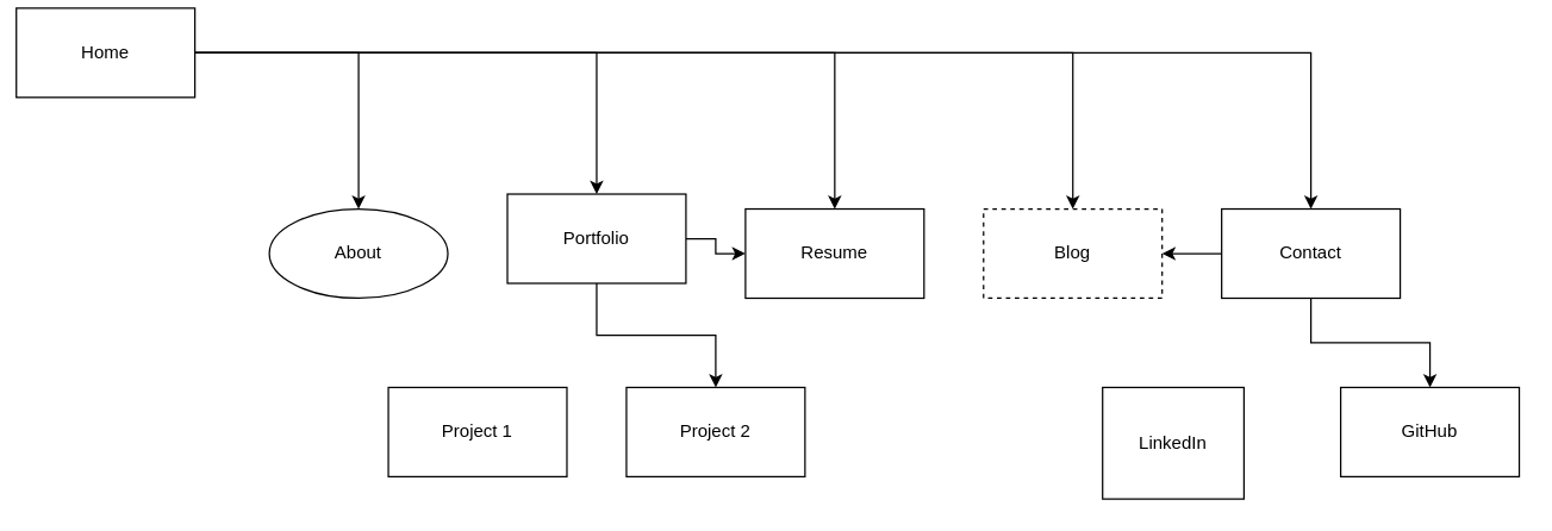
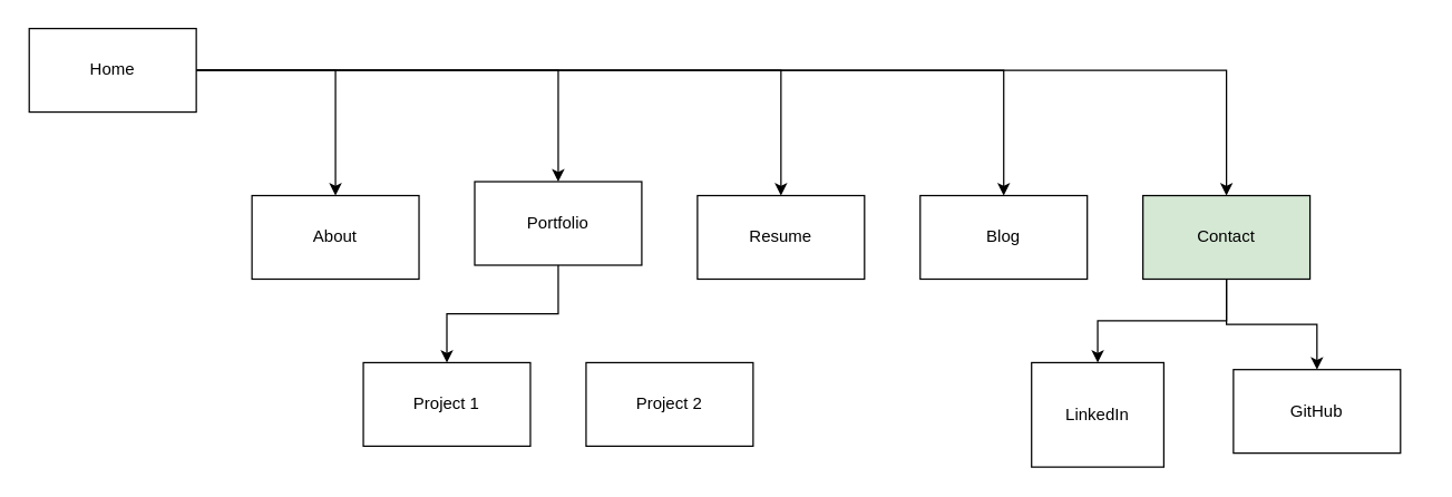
- <mxCell id="8" value="Home" style="rounded=0;whiteSpace=wrap;html=1;" vertex="1" parent="1"><mxGeometry x="10" y="5" width="120" height="60" as="geometry" /></mxCell>
+ <mxCell id="8" value="Home" style="rounded=0;whiteSpace=wrap;html=1;" vertex="1" parent="1"><mxGeometry x="20" y="20" width="120" height="60" as="geometry" /></mxCell>
- <mxCell id="11" value="" style="edgeStyle=orthogonalEdgeStyle;rounded=0;orthogonalLoop=1;jettySize=auto;html=1;" edge="1" parent="1" source="15" target="14"><mxGeometry relative="1" as="geometry" /></mxCell>
+ <mxCell id="11" value="" style="edgeStyle=orthogonalEdgeStyle;rounded=0;orthogonalLoop=1;jettySize=auto;html=1;" edge="1" parent="1" source="15" target="16"><mxGeometry relative="1" as="geometry" /></mxCell>
- <mxCell id="7" value="About" style="ellipse;whiteSpace=wrap;html=1;" vertex="1" parent="1"><mxGeometry x="180" y="140" width="120" height="60" as="geometry" /></mxCell>
+ <mxCell id="7" value="About" style="rounded=0;whiteSpace=wrap;html=1;" vertex="1" parent="1"><mxGeometry x="180" y="140" width="120" height="60" as="geometry" /></mxCell>
- <mxCell id="18" value="Blog" style="rounded=0;whiteSpace=wrap;html=1;dashed=1;" vertex="1" parent="1"><mxGeometry x="660" y="140" width="120" height="60" as="geometry" /></mxCell>
+ <mxCell id="18" value="Blog" style="rounded=0;whiteSpace=wrap;html=1;" vertex="1" parent="1"><mxGeometry x="660" y="140" width="120" height="60" as="geometry" /></mxCell>
- <mxCell id="9" value="" style="edgeStyle=orthogonalEdgeStyle;rounded=0;orthogonalLoop=1;jettySize=auto;html=1;" edge="1" parent="1" source="12" target="18"><mxGeometry relative="1" as="geometry" /></mxCell>
+ <mxCell id="9" value="" style="edgeStyle=orthogonalEdgeStyle;rounded=0;orthogonalLoop=1;jettySize=auto;html=1;" edge="1" parent="1" source="12" target="19"><mxGeometry relative="1" as="geometry" /></mxCell>
- <mxCell id="12" value="Contact" style="rounded=0;whiteSpace=wrap;html=1;" vertex="1" parent="1"><mxGeometry x="820" y="140" width="120" height="60" as="geometry" /></mxCell>
+ <mxCell id="12" value="Contact" style="rounded=0;whiteSpace=wrap;html=1;fillColor=#d5e8d4;" vertex="1" parent="1"><mxGeometry x="820" y="140" width="120" height="60" as="geometry" /></mxCell>
- <mxCell id="13" value="" style="edgeStyle=orthogonalEdgeStyle;rounded=0;orthogonalLoop=1;jettySize=auto;html=1;" edge="1" parent="1" source="15" target="17"><mxGeometry relative="1" as="geometry" /></mxCell>
- <mxCell id="20" value="GitHub" style="rounded=0;whiteSpace=wrap;html=1;" vertex="1" parent="1"><mxGeometry x="900" y="260" width="120" height="60" as="geometry" /></mxCell>
+ <mxCell id="20" value="GitHub" style="rounded=0;whiteSpace=wrap;html=1;" vertex="1" parent="1"><mxGeometry x="885" y="265" width="120" height="60" as="geometry" /></mxCell>
